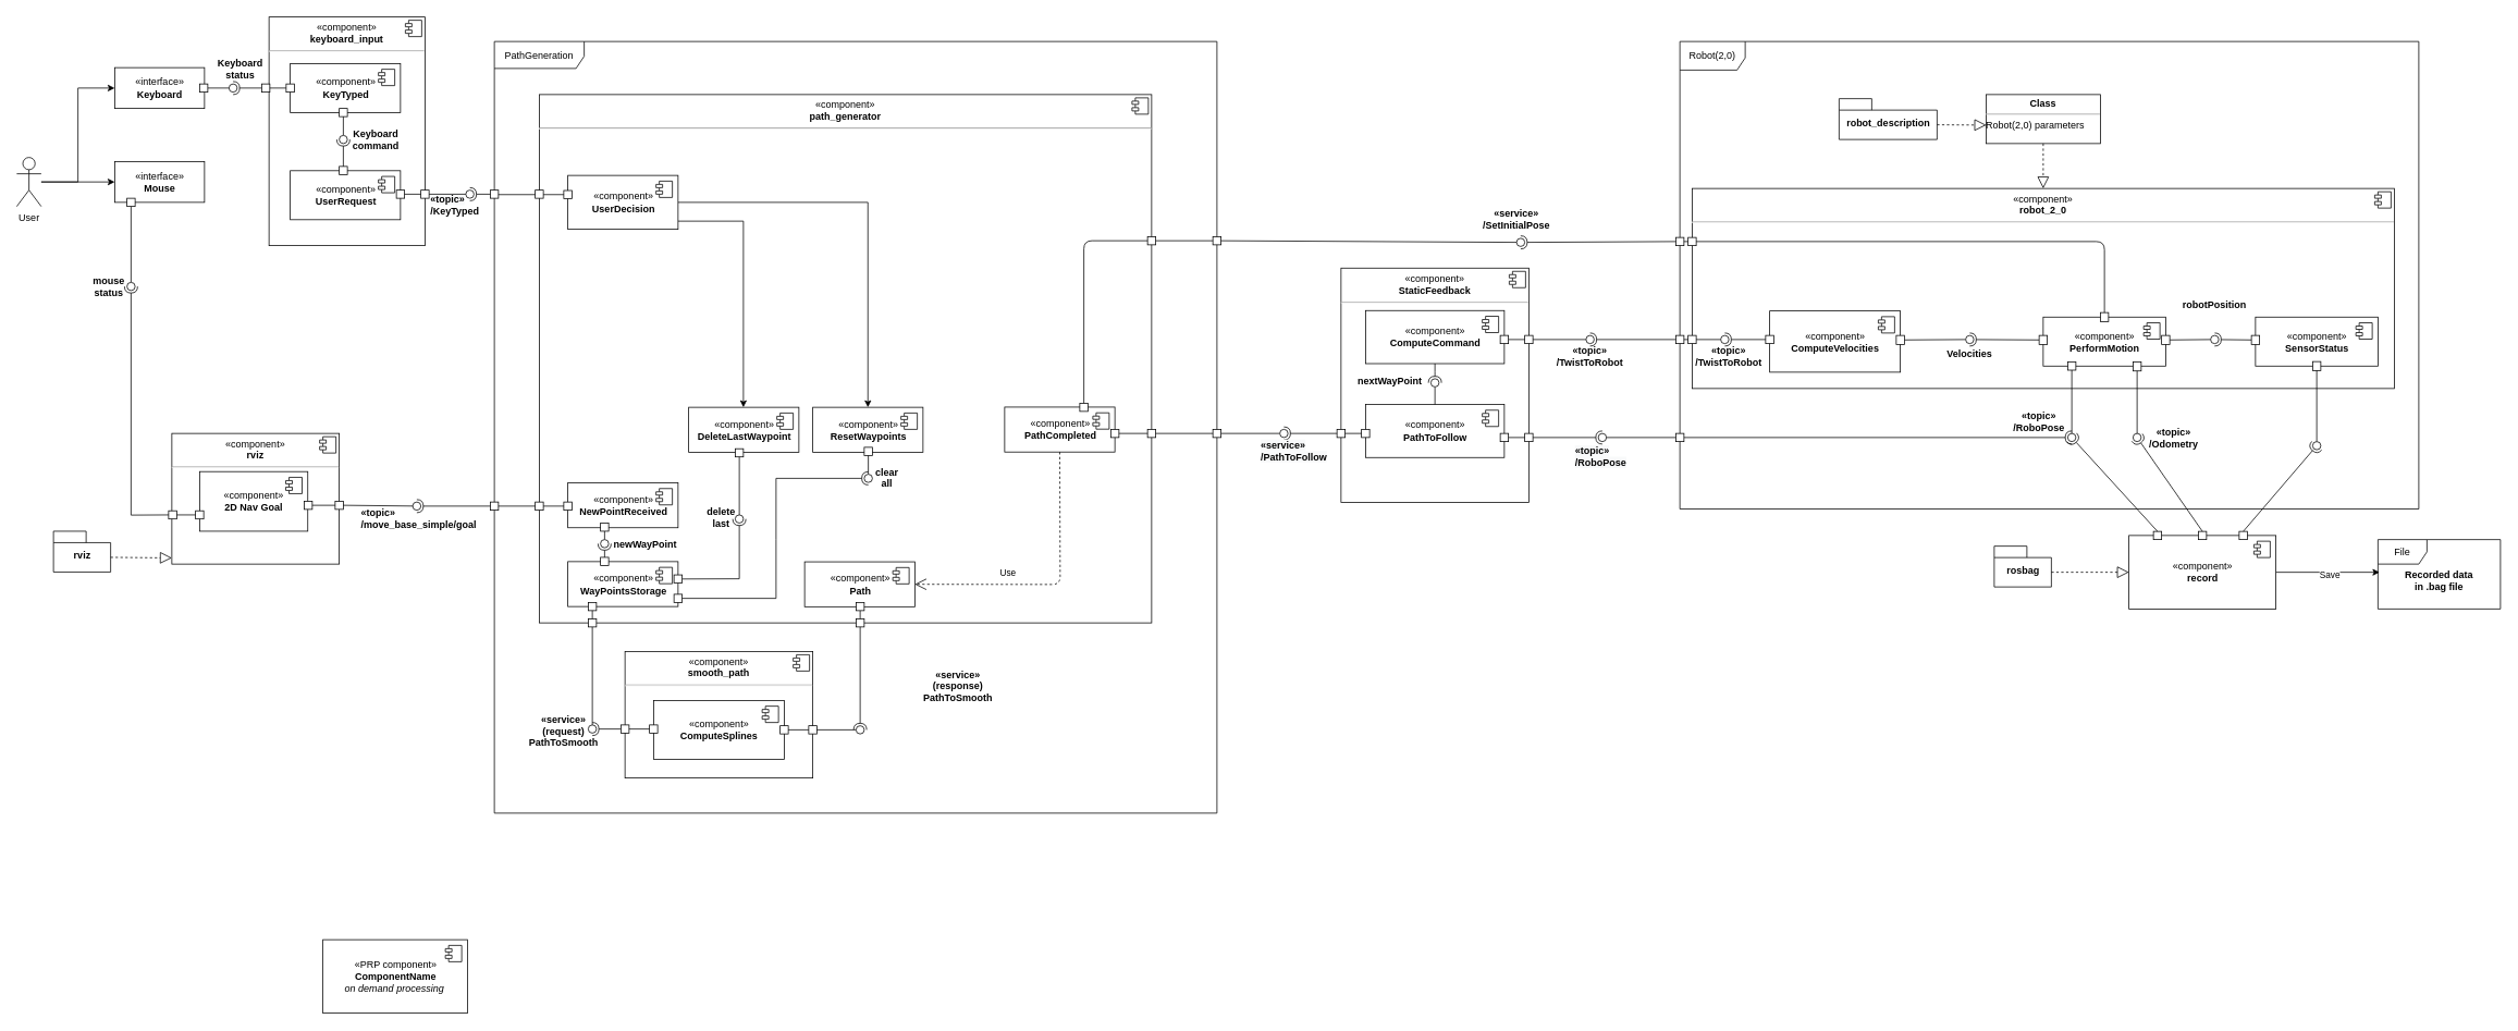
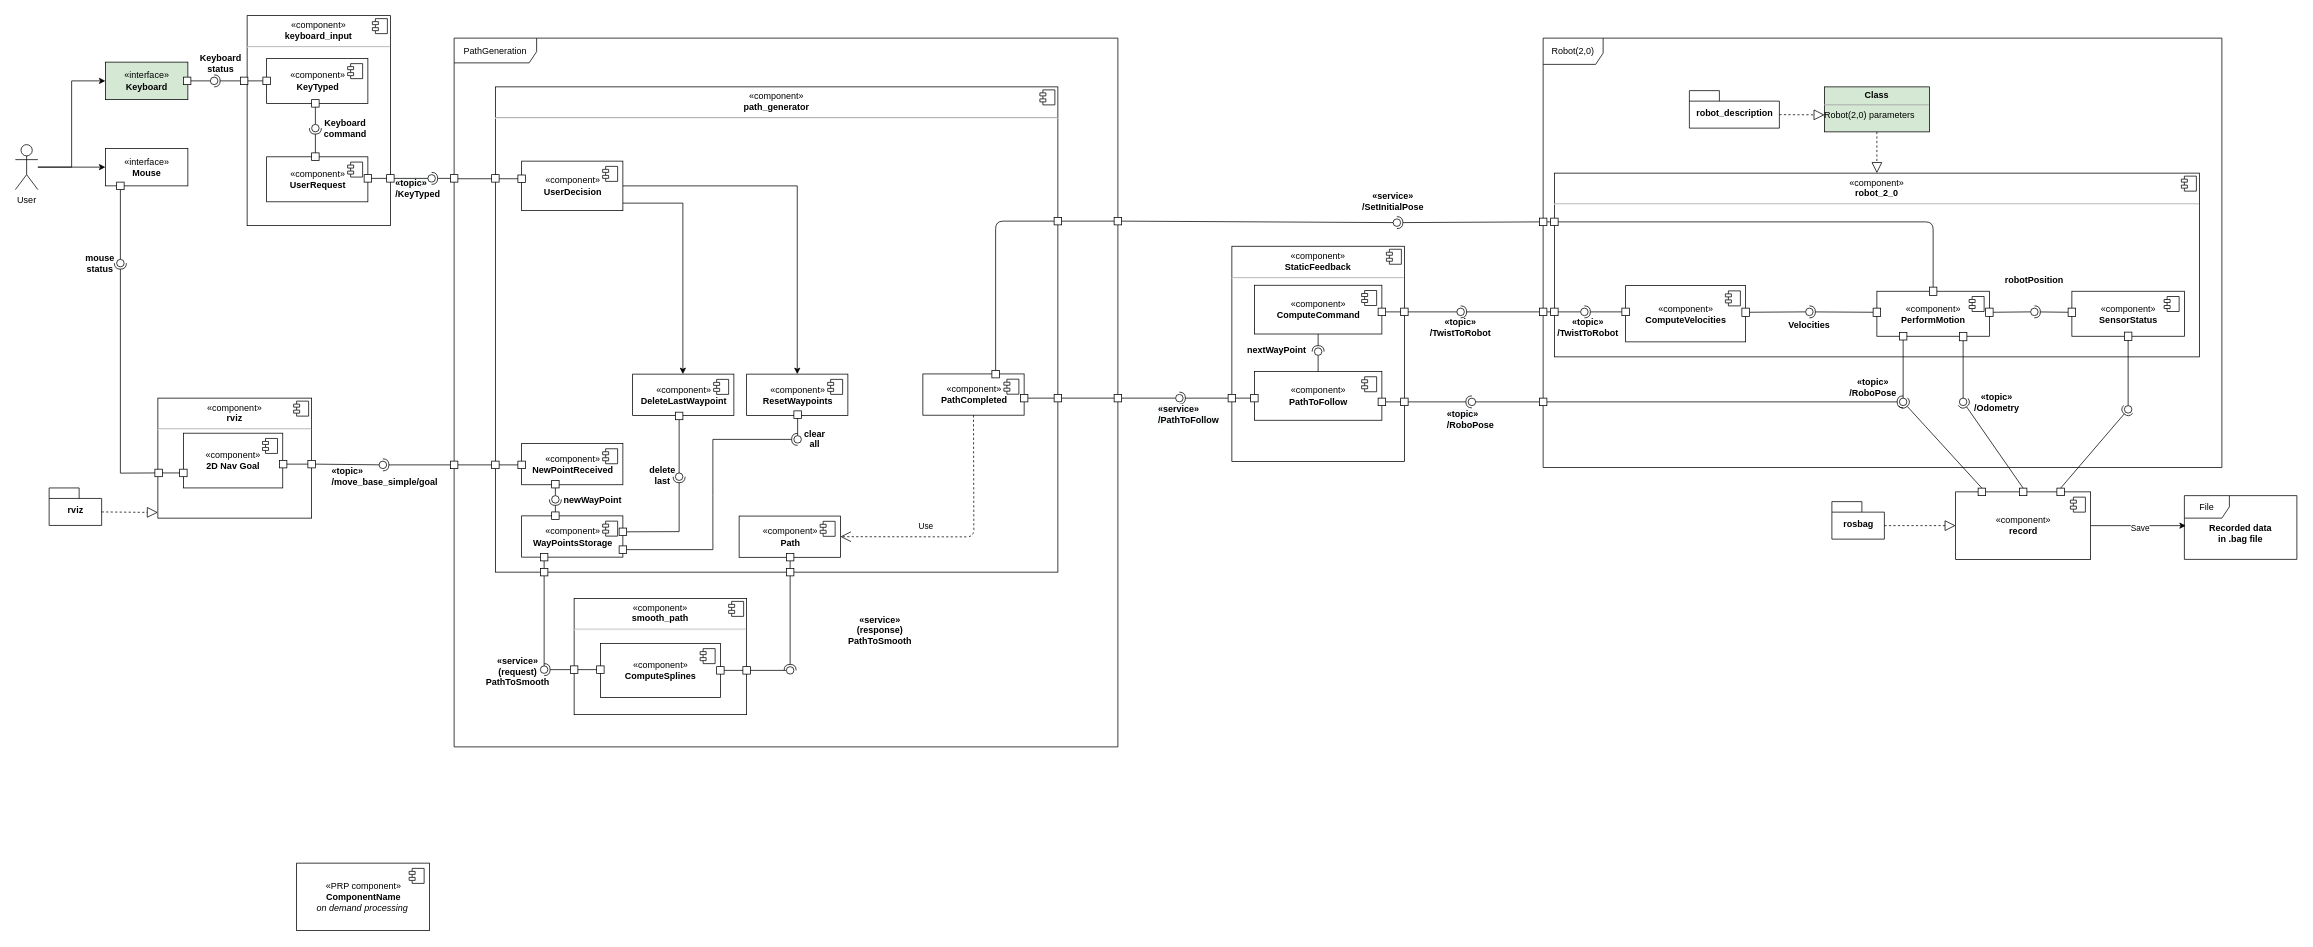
- <mxCell id="103" value="«interface»&lt;br&gt;&lt;b&gt;Keyboard&lt;/b&gt;" style="html=1;" parent="1" vertex="1"><mxGeometry x="140" y="82" width="110" height="50" as="geometry" /></mxCell>
+ <mxCell id="103" value="«interface»&lt;br&gt;&lt;b&gt;Keyboard&lt;/b&gt;" style="html=1;fillColor=#d5e8d4;" parent="1" vertex="1"><mxGeometry x="140" y="82" width="110" height="50" as="geometry" /></mxCell>
- <mxCell id="10" value="&lt;p style=&quot;margin: 0px ; margin-top: 4px ; text-align: center&quot;&gt;&lt;b&gt;Class&lt;/b&gt;&lt;/p&gt;&lt;hr size=&quot;1&quot;&gt;&lt;div style=&quot;height: 2px&quot;&gt;Robot(2,0) parameters&amp;nbsp;&lt;/div&gt;&lt;div style=&quot;height: 2px&quot;&gt;&lt;br&gt;&lt;/div&gt;" style="verticalAlign=top;align=left;overflow=fill;fontSize=12;fontFamily=Helvetica;html=1;" parent="1" vertex="1"><mxGeometry x="2432" y="115" width="140" height="60" as="geometry" /></mxCell>
+ <mxCell id="10" value="&lt;p style=&quot;margin: 0px ; margin-top: 4px ; text-align: center&quot;&gt;&lt;b&gt;Class&lt;/b&gt;&lt;/p&gt;&lt;hr size=&quot;1&quot;&gt;&lt;div style=&quot;height: 2px&quot;&gt;Robot(2,0) parameters&amp;nbsp;&lt;/div&gt;&lt;div style=&quot;height: 2px&quot;&gt;&lt;br&gt;&lt;/div&gt;" style="verticalAlign=top;align=left;overflow=fill;fontSize=12;fontFamily=Helvetica;html=1;fillColor=#d5e8d4;" parent="1" vertex="1"><mxGeometry x="2432" y="115" width="140" height="60" as="geometry" /></mxCell>
